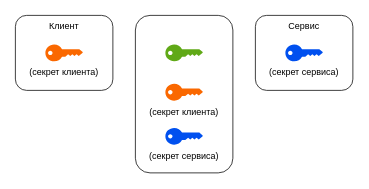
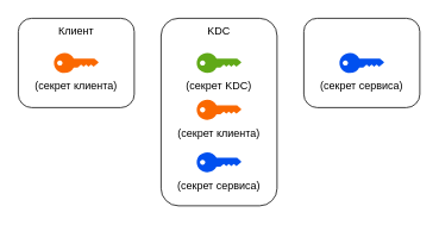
+ <mxCell id="8" value="KDC" style="text;html=1;strokeColor=none;fillColor=none;align=center;verticalAlign=middle;whiteSpace=wrap;rounded=0;labelBackgroundColor=none;labelBorderColor=none;sketch=0;" vertex="1" parent="1"><mxGeometry x="215" y="20" width="60" height="30" as="geometry" /></mxCell>
- <mxCell id="12" value="Сервис" style="text;html=1;strokeColor=none;fillColor=none;align=center;verticalAlign=middle;whiteSpace=wrap;rounded=0;labelBackgroundColor=none;labelBorderColor=none;sketch=0;" vertex="1" parent="1"><mxGeometry x="375" y="20" width="60" height="30" as="geometry" /></mxCell>
+ <mxCell id="9" value="(секрет KDC)" style="text;html=1;strokeColor=none;fillColor=none;align=center;verticalAlign=middle;whiteSpace=wrap;rounded=0;labelBackgroundColor=none;labelBorderColor=none;sketch=0;" vertex="1" parent="1"><mxGeometry x="195" y="81.25" width="100" height="30" as="geometry" /></mxCell>
